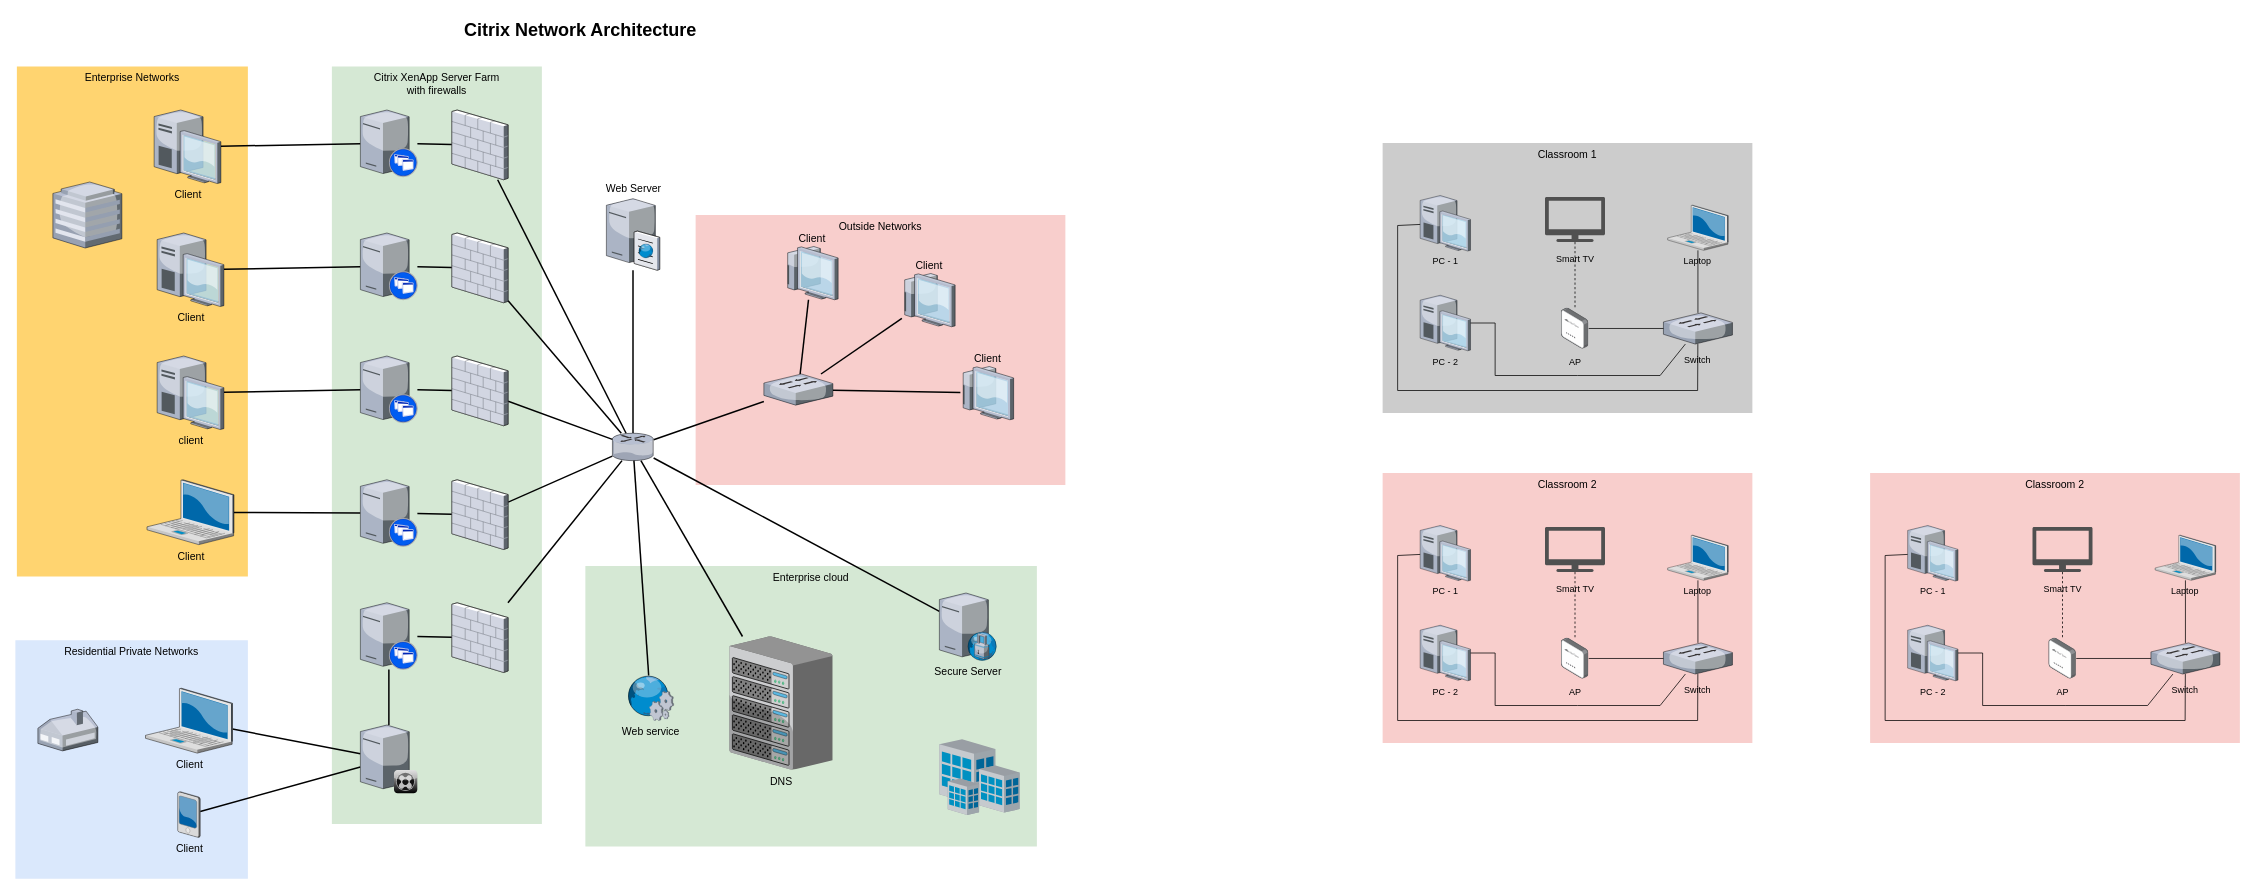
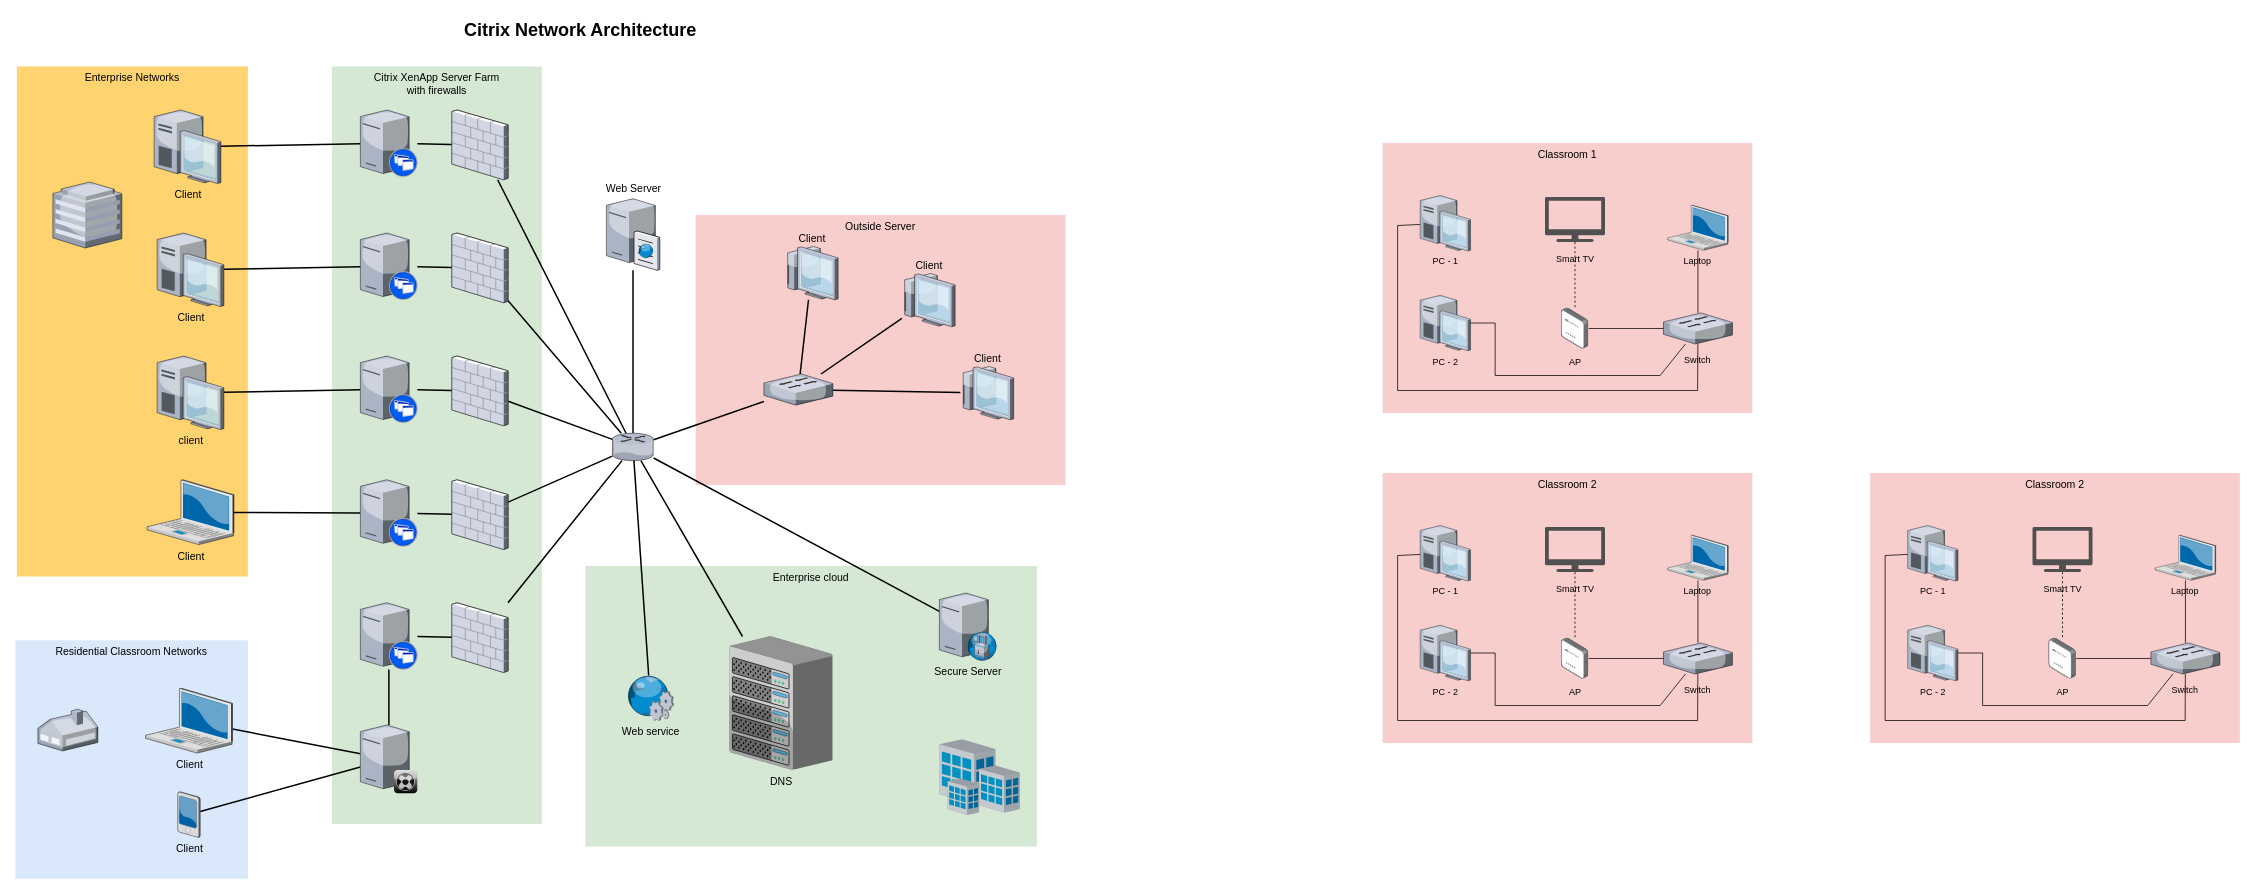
- <mxCell id="2" value="Outside Networks" style="whiteSpace=wrap;html=1;fillColor=#f8cecc;fontSize=14;strokeColor=none;verticalAlign=top;" parent="1" vertex="1"><mxGeometry x="927" y="286" width="493" height="360" as="geometry" /></mxCell>
+ <mxCell id="2" value="Outside Server" style="whiteSpace=wrap;html=1;fillColor=#f8cecc;fontSize=14;strokeColor=none;verticalAlign=top;" parent="1" vertex="1"><mxGeometry x="927" y="286" width="493" height="360" as="geometry" /></mxCell>
- <mxCell id="62" value="Classroom 1" style="whiteSpace=wrap;html=1;fillColor=#cccccc;fontSize=14;strokeColor=none;verticalAlign=top;labelBackgroundColor=none;" vertex="1" parent="1"><mxGeometry x="1843" y="190" width="493" height="360" as="geometry" /></mxCell>
+ <mxCell id="62" value="Classroom 1" style="whiteSpace=wrap;html=1;fillColor=#f8cecc;fontSize=14;strokeColor=none;verticalAlign=top;labelBackgroundColor=none;" vertex="1" parent="1"><mxGeometry x="1843" y="190" width="493" height="360" as="geometry" /></mxCell>
- <mxCell id="5" value="Residential Private Networks" style="whiteSpace=wrap;html=1;fillColor=#dae8fc;fontSize=14;strokeColor=none;verticalAlign=top;" parent="1" vertex="1"><mxGeometry x="20" y="853" width="310" height="318" as="geometry" /></mxCell>
+ <mxCell id="5" value="Residential Classroom Networks" style="whiteSpace=wrap;html=1;fillColor=#dae8fc;fontSize=14;strokeColor=none;verticalAlign=top;" parent="1" vertex="1"><mxGeometry x="20" y="853" width="310" height="318" as="geometry" /></mxCell>
